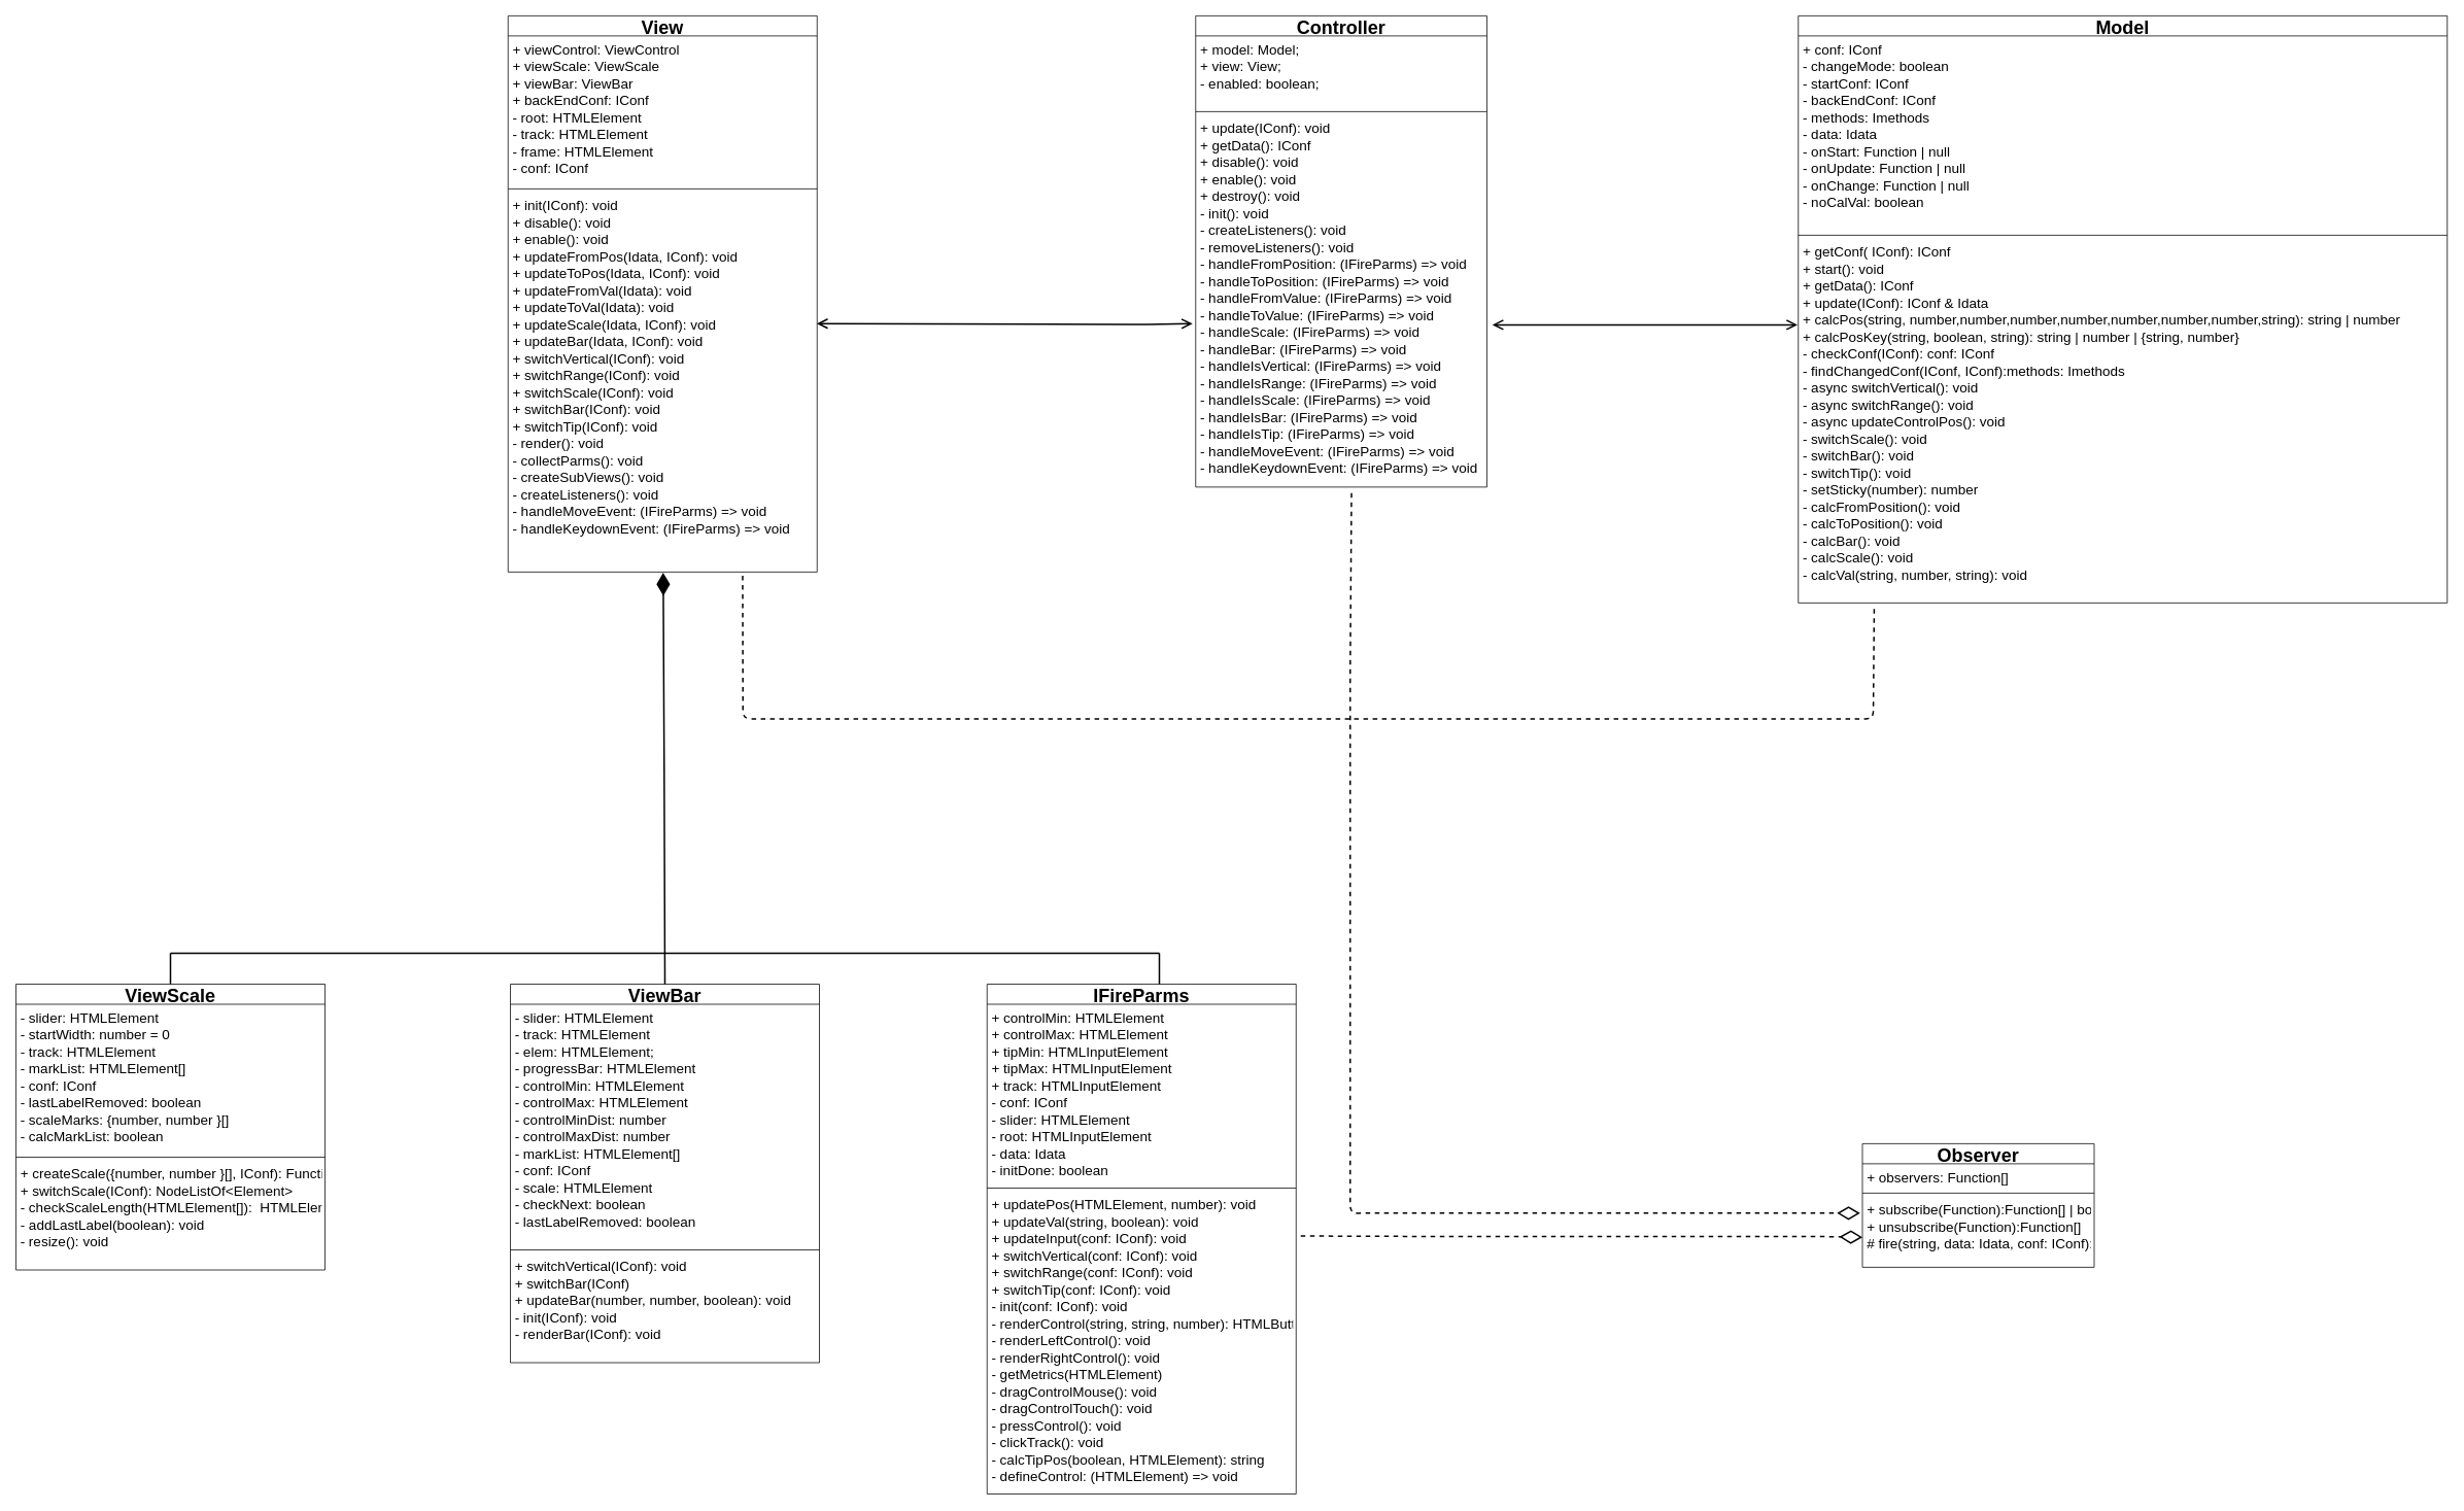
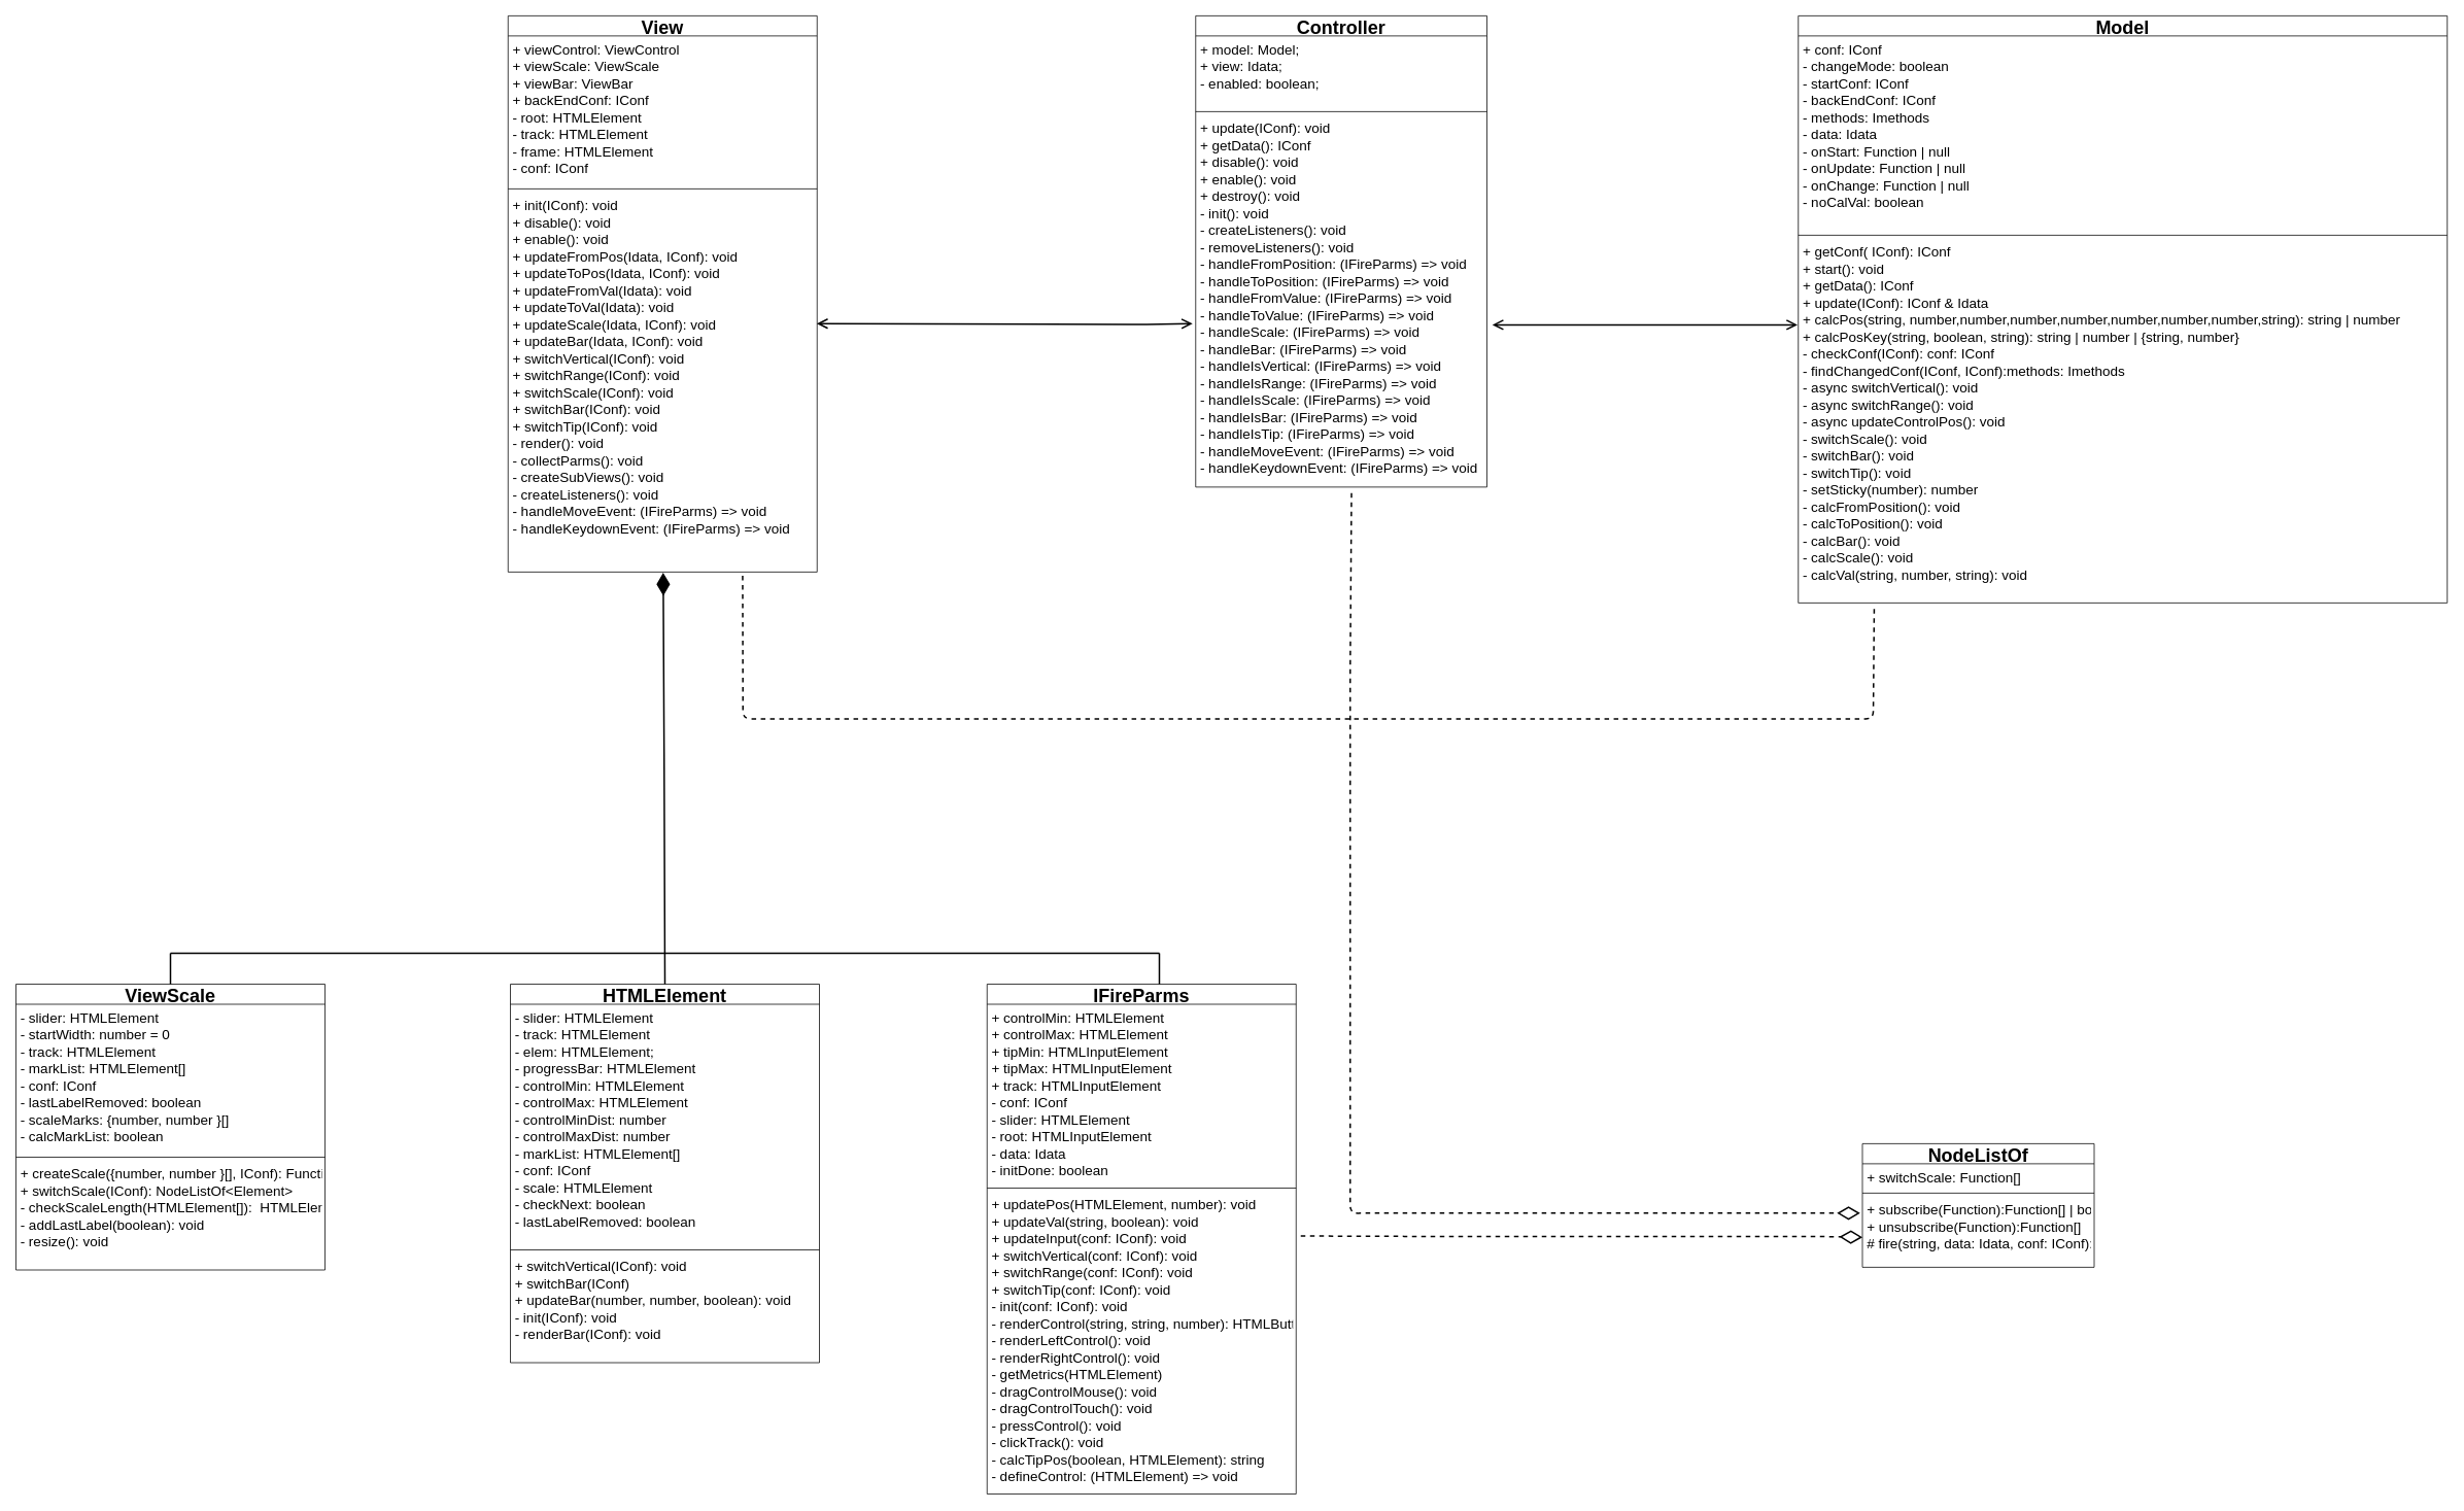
- <mxCell id="19" value="+ model: Model;&#10;+ view: View;&#10;- enabled: boolean;" style="text;strokeColor=none;fillColor=none;align=left;verticalAlign=top;spacingLeft=4;spacingRight=4;overflow=hidden;rotatable=0;points=[[0,0.5],[1,0.5]];portConstraint=eastwest;fontSize=18;" parent="18" vertex="1"><mxGeometry y="26" width="377" height="94" as="geometry" /></mxCell>
+ <mxCell id="19" value="+ model: Model;&#10;+ view: Idata;&#10;- enabled: boolean;" style="text;strokeColor=none;fillColor=none;align=left;verticalAlign=top;spacingLeft=4;spacingRight=4;overflow=hidden;rotatable=0;points=[[0,0.5],[1,0.5]];portConstraint=eastwest;fontSize=18;" parent="18" vertex="1"><mxGeometry y="26" width="377" height="94" as="geometry" /></mxCell>
- <mxCell id="14" value="ViewBar" style="swimlane;fontStyle=1;align=center;verticalAlign=middle;childLayout=stackLayout;horizontal=1;startSize=26;horizontalStack=0;resizeParent=1;resizeParentMax=0;resizeLast=0;collapsible=1;marginBottom=0;fontSize=24;" parent="1" vertex="1"><mxGeometry x="660" y="1273.5" width="400" height="490" as="geometry" /></mxCell>
+ <mxCell id="14" value="HTMLElement" style="swimlane;fontStyle=1;align=center;verticalAlign=middle;childLayout=stackLayout;horizontal=1;startSize=26;horizontalStack=0;resizeParent=1;resizeParentMax=0;resizeLast=0;collapsible=1;marginBottom=0;fontSize=24;" parent="1" vertex="1"><mxGeometry x="660" y="1273.5" width="400" height="490" as="geometry" /></mxCell>
- <mxCell id="26" value="Observer" style="swimlane;fontStyle=1;align=center;verticalAlign=middle;childLayout=stackLayout;horizontal=1;startSize=26;horizontalStack=0;resizeParent=1;resizeParentMax=0;resizeLast=0;collapsible=1;marginBottom=0;fontSize=24;" parent="1" vertex="1"><mxGeometry x="2410" y="1480" width="300" height="160" as="geometry"><mxRectangle x="60" y="30" width="60" height="26" as="alternateBounds" /></mxGeometry></mxCell>
+ <mxCell id="26" value="NodeListOf" style="swimlane;fontStyle=1;align=center;verticalAlign=middle;childLayout=stackLayout;horizontal=1;startSize=26;horizontalStack=0;resizeParent=1;resizeParentMax=0;resizeLast=0;collapsible=1;marginBottom=0;fontSize=24;" parent="1" vertex="1"><mxGeometry x="2410" y="1480" width="300" height="160" as="geometry"><mxRectangle x="60" y="30" width="60" height="26" as="alternateBounds" /></mxGeometry></mxCell>
- <mxCell id="27" value="+ observers: Function[]" style="text;strokeColor=none;fillColor=none;align=left;verticalAlign=top;spacingLeft=4;spacingRight=4;overflow=hidden;rotatable=0;points=[[0,0.5],[1,0.5]];portConstraint=eastwest;fontSize=18;" parent="26" vertex="1"><mxGeometry y="26" width="300" height="34" as="geometry" /></mxCell>
+ <mxCell id="27" value="+ switchScale: Function[]" style="text;strokeColor=none;fillColor=none;align=left;verticalAlign=top;spacingLeft=4;spacingRight=4;overflow=hidden;rotatable=0;points=[[0,0.5],[1,0.5]];portConstraint=eastwest;fontSize=18;" parent="26" vertex="1"><mxGeometry y="26" width="300" height="34" as="geometry" /></mxCell>
